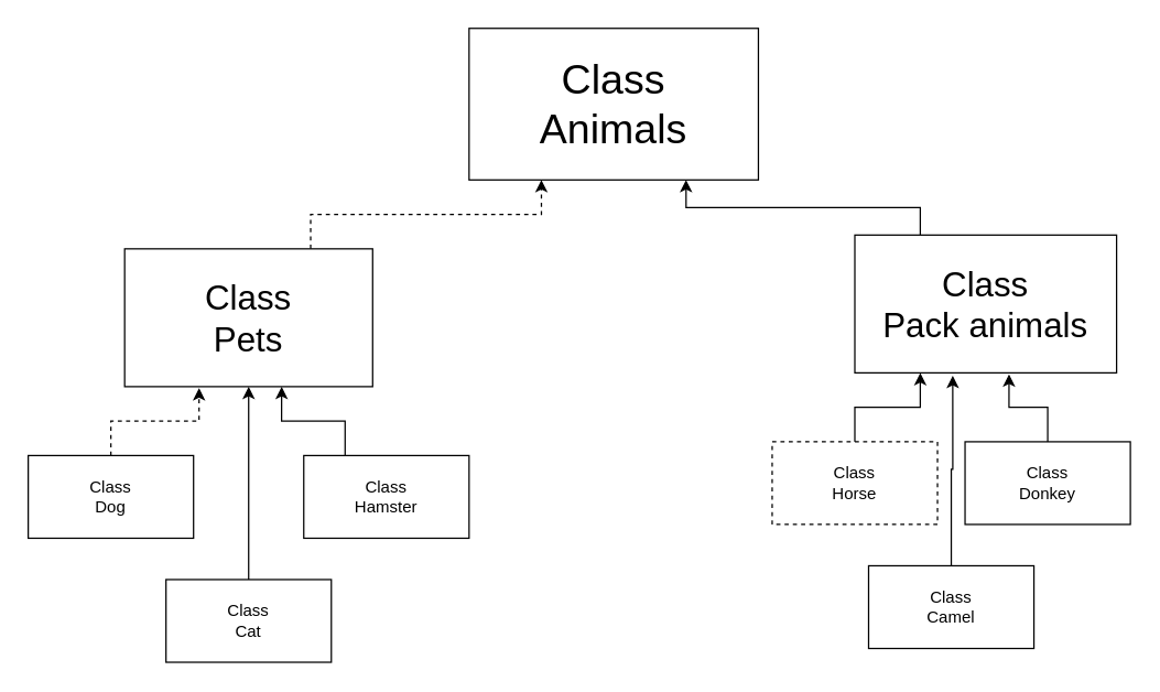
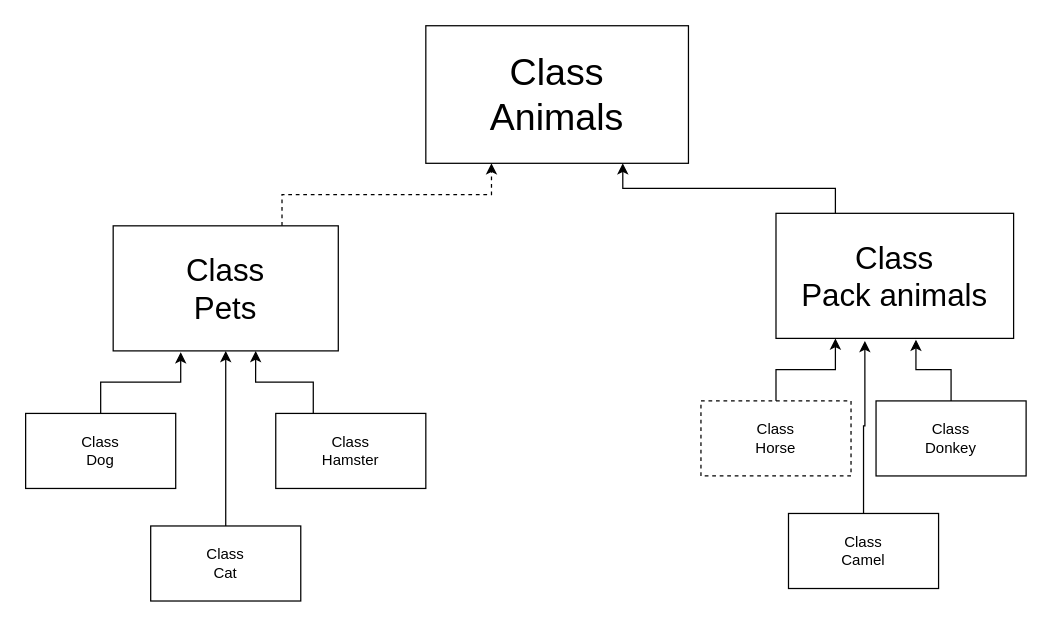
- <mxCell id="11" style="edgeStyle=orthogonalEdgeStyle;rounded=0;orthogonalLoop=1;jettySize=auto;html=1;exitX=0.5;exitY=0;exitDx=0;exitDy=0;entryX=0.3;entryY=1.01;entryDx=0;entryDy=0;entryPerimeter=0;dashed=1;" edge="1" parent="1" source="7" target="4"><mxGeometry relative="1" as="geometry" /></mxCell>
+ <mxCell id="11" style="edgeStyle=orthogonalEdgeStyle;rounded=0;orthogonalLoop=1;jettySize=auto;html=1;exitX=0.5;exitY=0;exitDx=0;exitDy=0;entryX=0.3;entryY=1.01;entryDx=0;entryDy=0;entryPerimeter=0;" edge="1" parent="1" source="7" target="4"><mxGeometry relative="1" as="geometry" /></mxCell>
